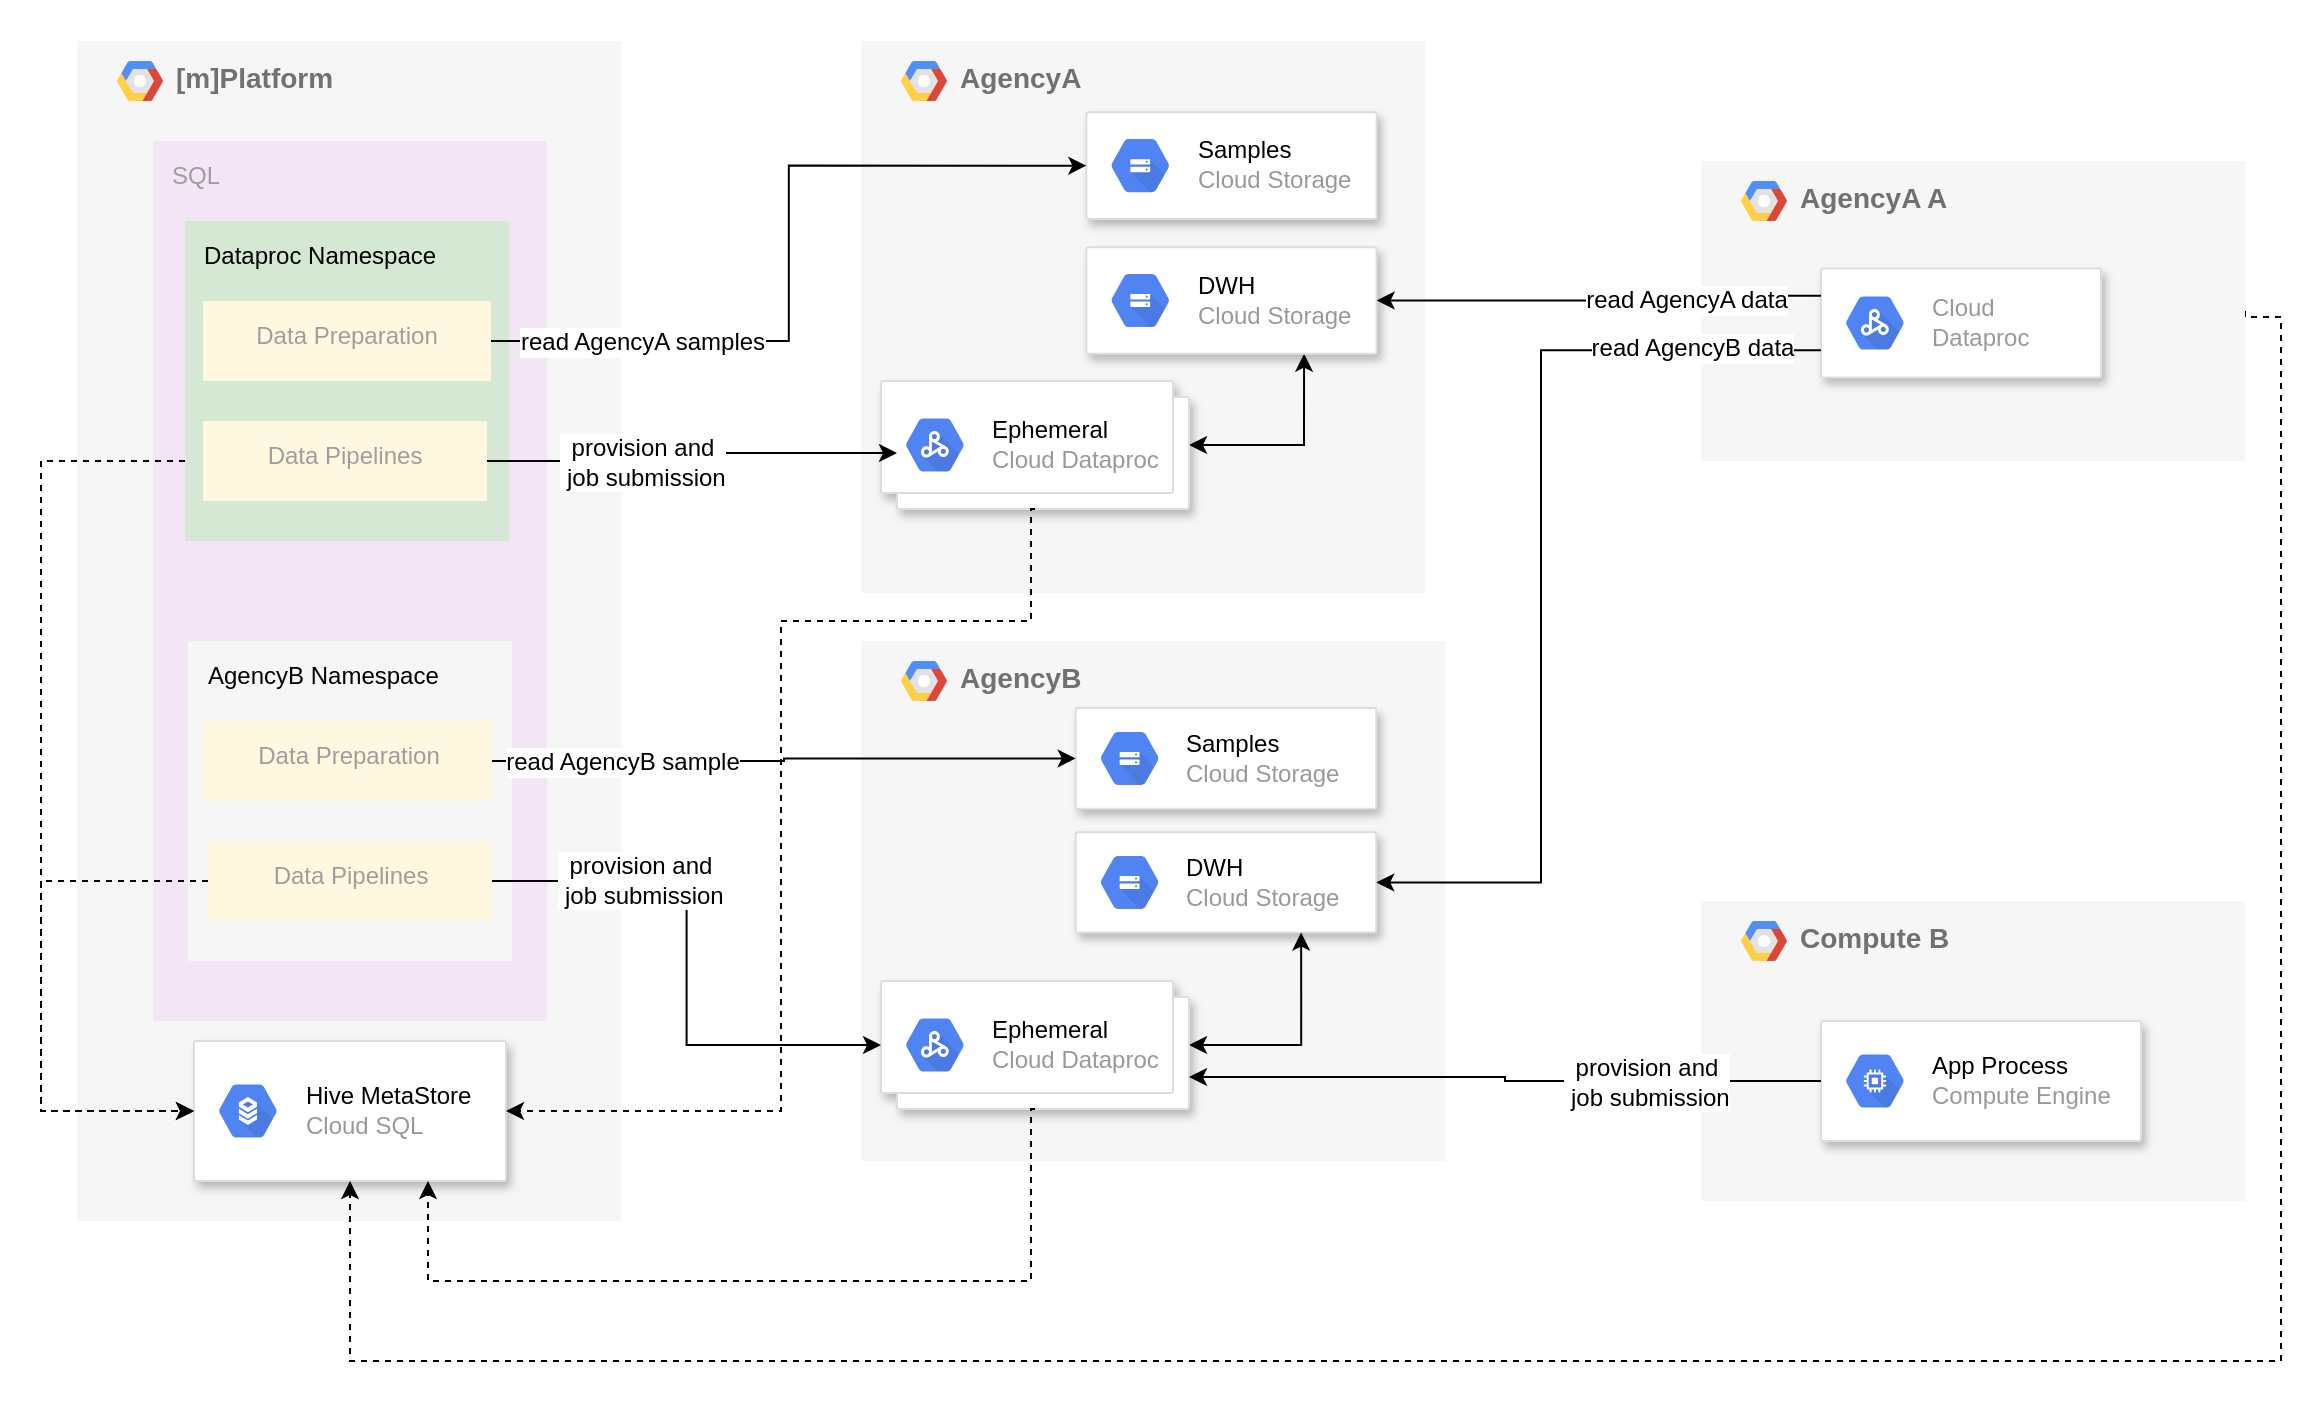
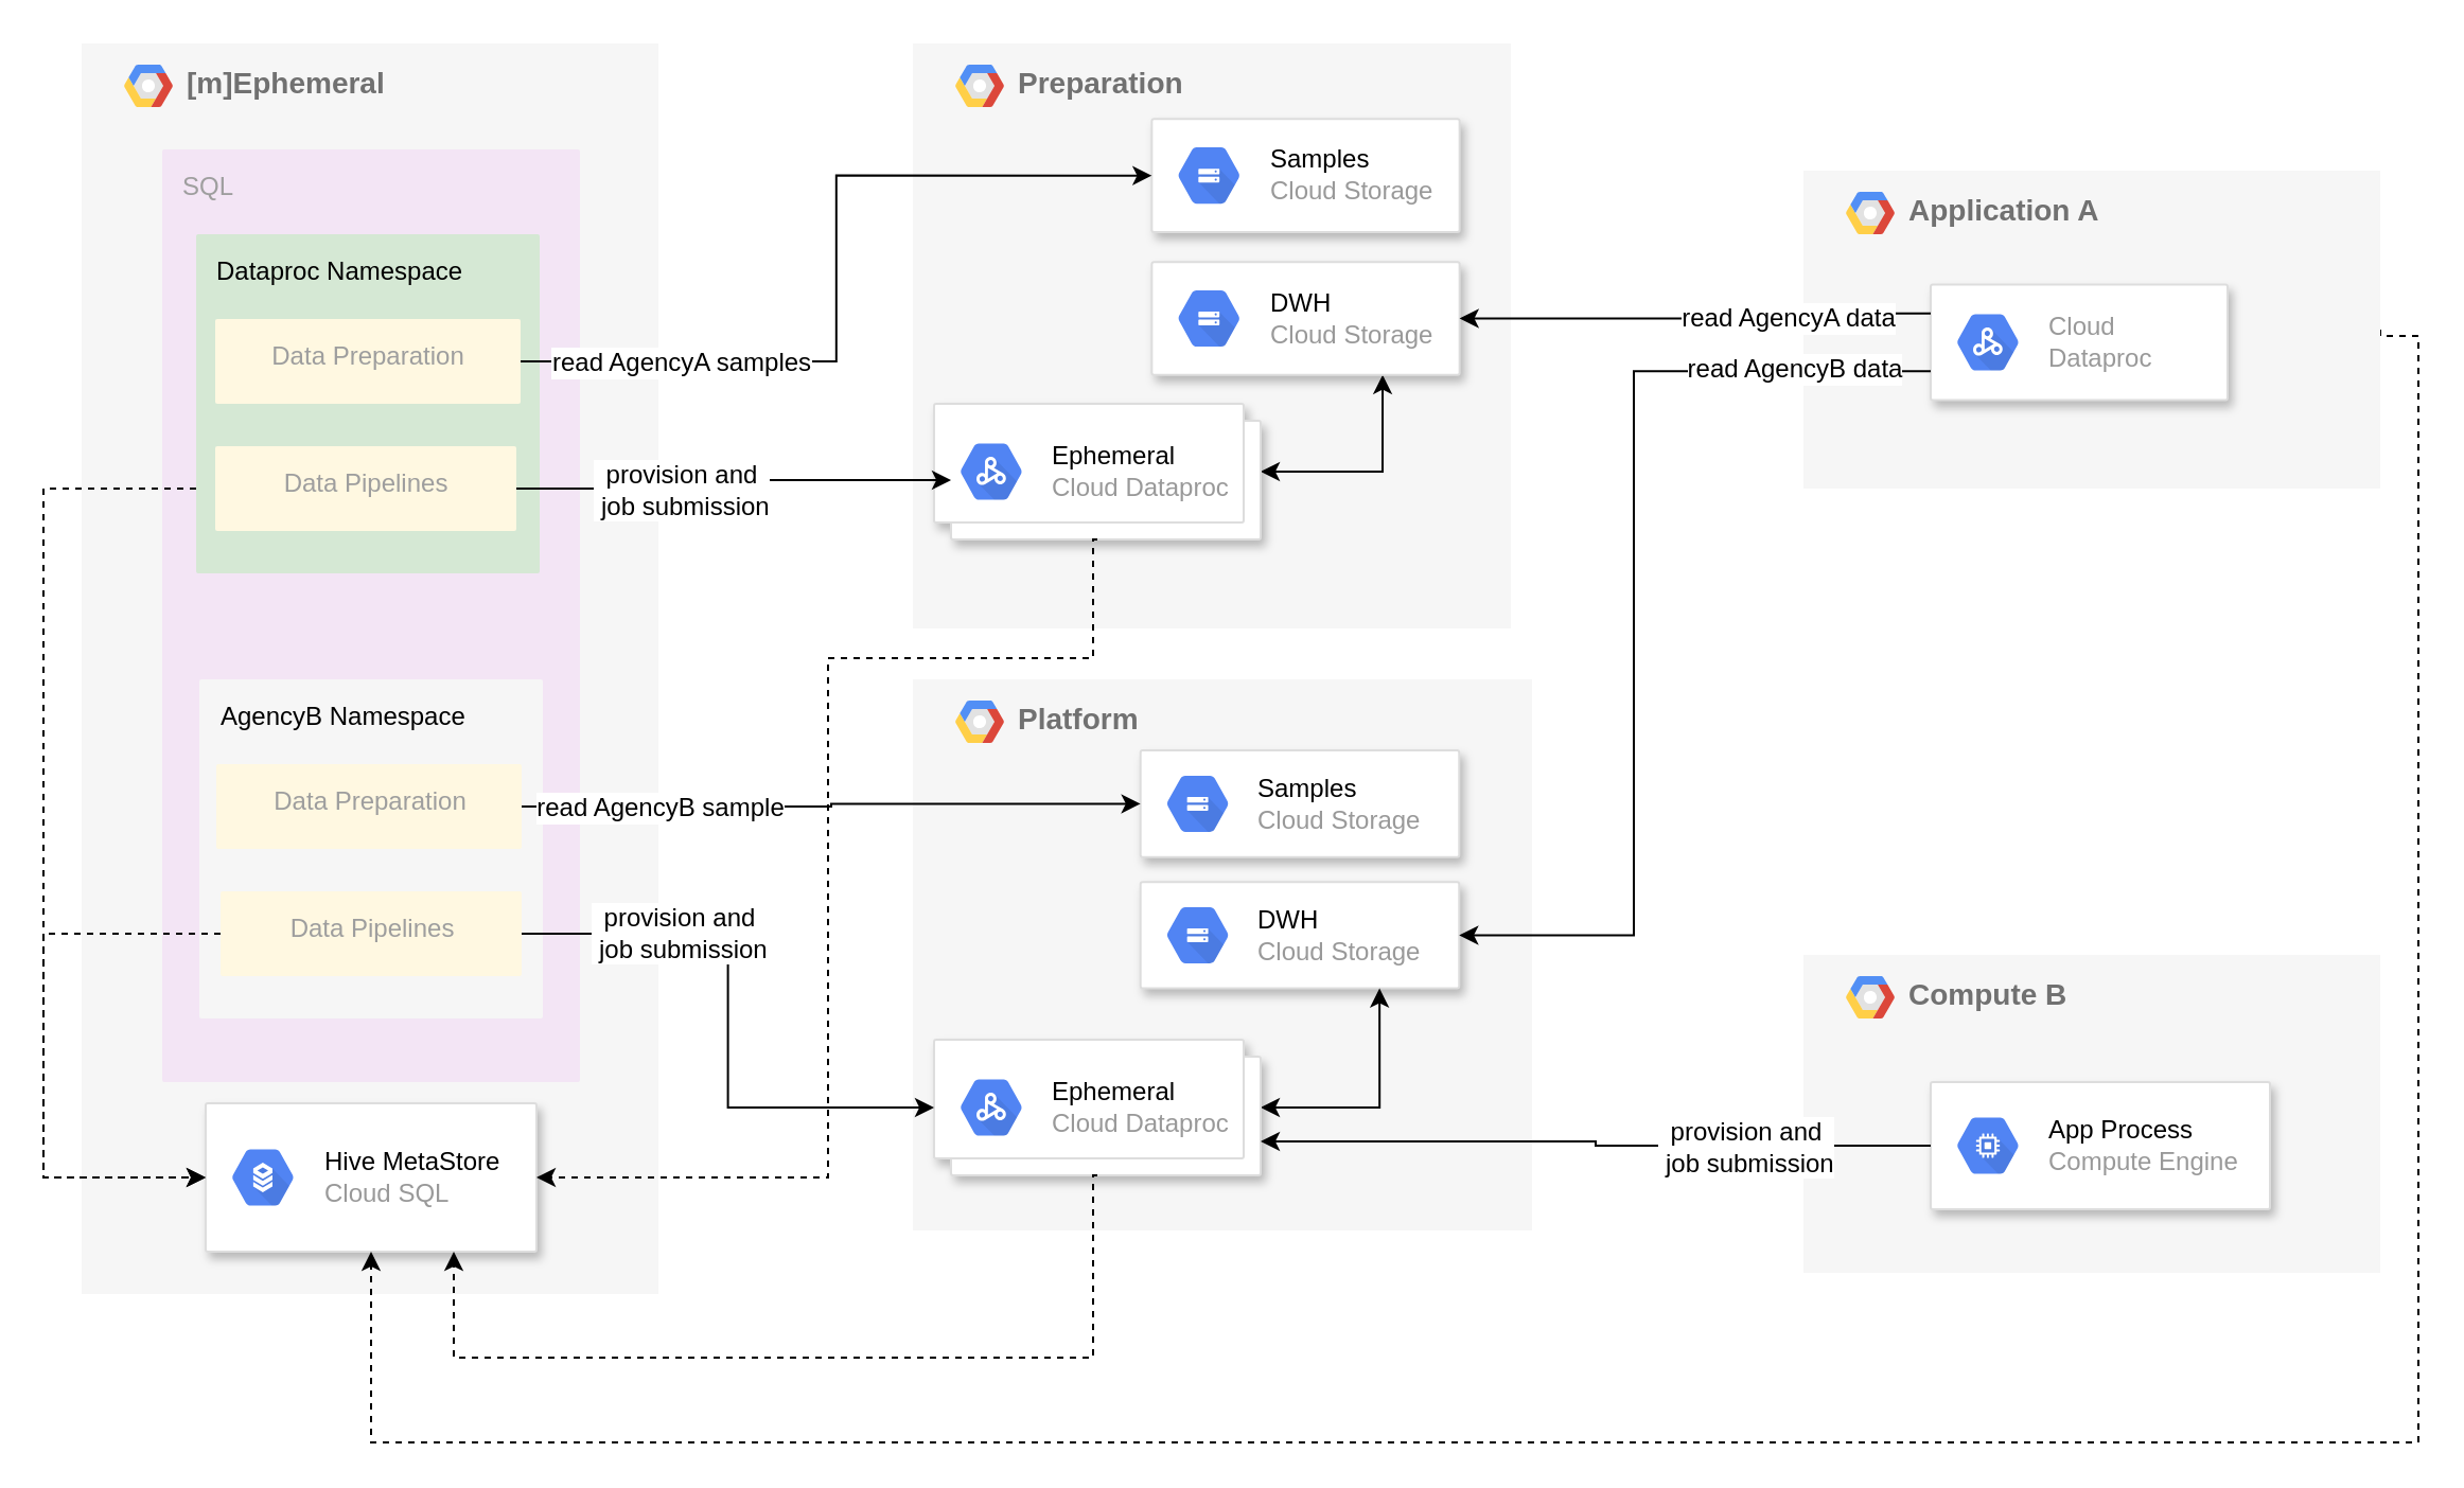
- <mxCell id="20" value="&lt;b&gt;[m]Platform&lt;/b&gt;" style="fillColor=#F6F6F6;strokeColor=none;shadow=0;gradientColor=none;fontSize=14;align=left;spacing=10;fontColor=#717171;9E9E9E;verticalAlign=top;spacingTop=-4;fontStyle=0;spacingLeft=40;html=1;" vertex="1" parent="1"><mxGeometry x="38" y="20" width="272" height="590" as="geometry" /></mxCell>
+ <mxCell id="20" value="&lt;b&gt;[m]Ephemeral&lt;/b&gt;" style="fillColor=#F6F6F6;strokeColor=none;shadow=0;gradientColor=none;fontSize=14;align=left;spacing=10;fontColor=#717171;9E9E9E;verticalAlign=top;spacingTop=-4;fontStyle=0;spacingLeft=40;html=1;" vertex="1" parent="1"><mxGeometry x="38" y="20" width="272" height="590" as="geometry" /></mxCell>
- <mxCell id="11" value="&lt;b&gt;AgencyA&lt;/b&gt;" style="fillColor=#F6F6F6;strokeColor=none;shadow=0;gradientColor=none;fontSize=14;align=left;spacing=10;fontColor=#717171;9E9E9E;verticalAlign=top;spacingTop=-4;fontStyle=0;spacingLeft=40;html=1;" vertex="1" parent="1"><mxGeometry x="430" y="20" width="282" height="276" as="geometry" /></mxCell>
+ <mxCell id="11" value="&lt;b&gt;Preparation&lt;/b&gt;" style="fillColor=#F6F6F6;strokeColor=none;shadow=0;gradientColor=none;fontSize=14;align=left;spacing=10;fontColor=#717171;9E9E9E;verticalAlign=top;spacingTop=-4;fontStyle=0;spacingLeft=40;html=1;" vertex="1" parent="1"><mxGeometry x="430" y="20" width="282" height="276" as="geometry" /></mxCell>
- <mxCell id="44" value="&lt;b&gt;AgencyA A&lt;/b&gt;" style="fillColor=#F6F6F6;strokeColor=none;shadow=0;gradientColor=none;fontSize=14;align=left;spacing=10;fontColor=#717171;9E9E9E;verticalAlign=top;spacingTop=-4;fontStyle=0;spacingLeft=40;html=1;" vertex="1" parent="1"><mxGeometry x="850" y="80" width="272" height="150" as="geometry" /></mxCell>
+ <mxCell id="44" value="&lt;b&gt;Application A&lt;/b&gt;" style="fillColor=#F6F6F6;strokeColor=none;shadow=0;gradientColor=none;fontSize=14;align=left;spacing=10;fontColor=#717171;9E9E9E;verticalAlign=top;spacingTop=-4;fontStyle=0;spacingLeft=40;html=1;" vertex="1" parent="1"><mxGeometry x="850" y="80" width="272" height="150" as="geometry" /></mxCell>
- <mxCell id="2" value="&lt;b&gt;AgencyB&lt;/b&gt;" style="fillColor=#F6F6F6;strokeColor=none;shadow=0;gradientColor=none;fontSize=14;align=left;spacing=10;fontColor=#717171;9E9E9E;verticalAlign=top;spacingTop=-4;fontStyle=0;spacingLeft=40;html=1;" vertex="1" parent="1"><mxGeometry x="430" y="320" width="292" height="260" as="geometry" /></mxCell>
+ <mxCell id="2" value="&lt;b&gt;Platform&lt;/b&gt;" style="fillColor=#F6F6F6;strokeColor=none;shadow=0;gradientColor=none;fontSize=14;align=left;spacing=10;fontColor=#717171;9E9E9E;verticalAlign=top;spacingTop=-4;fontStyle=0;spacingLeft=40;html=1;" vertex="1" parent="1"><mxGeometry x="430" y="320" width="292" height="260" as="geometry" /></mxCell>
